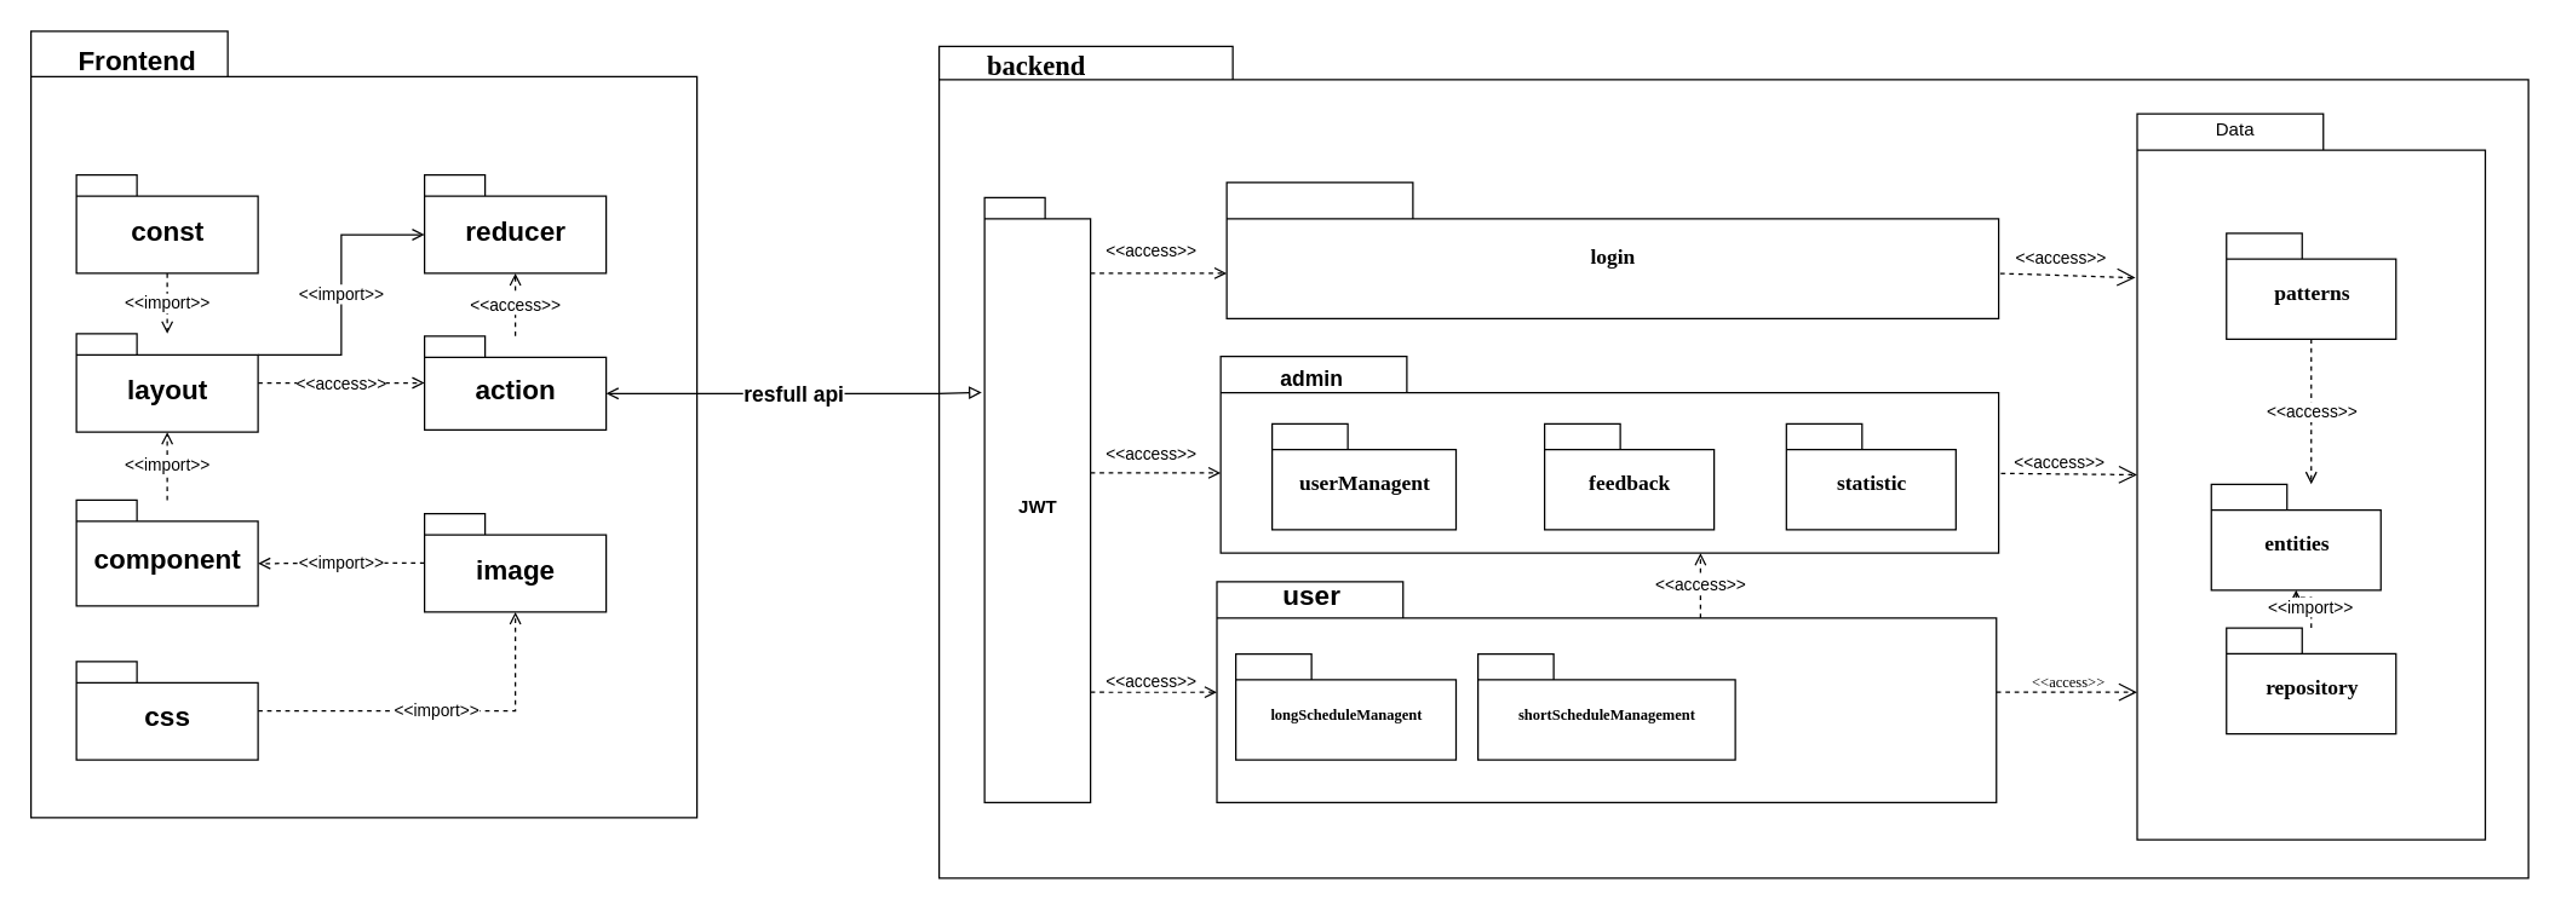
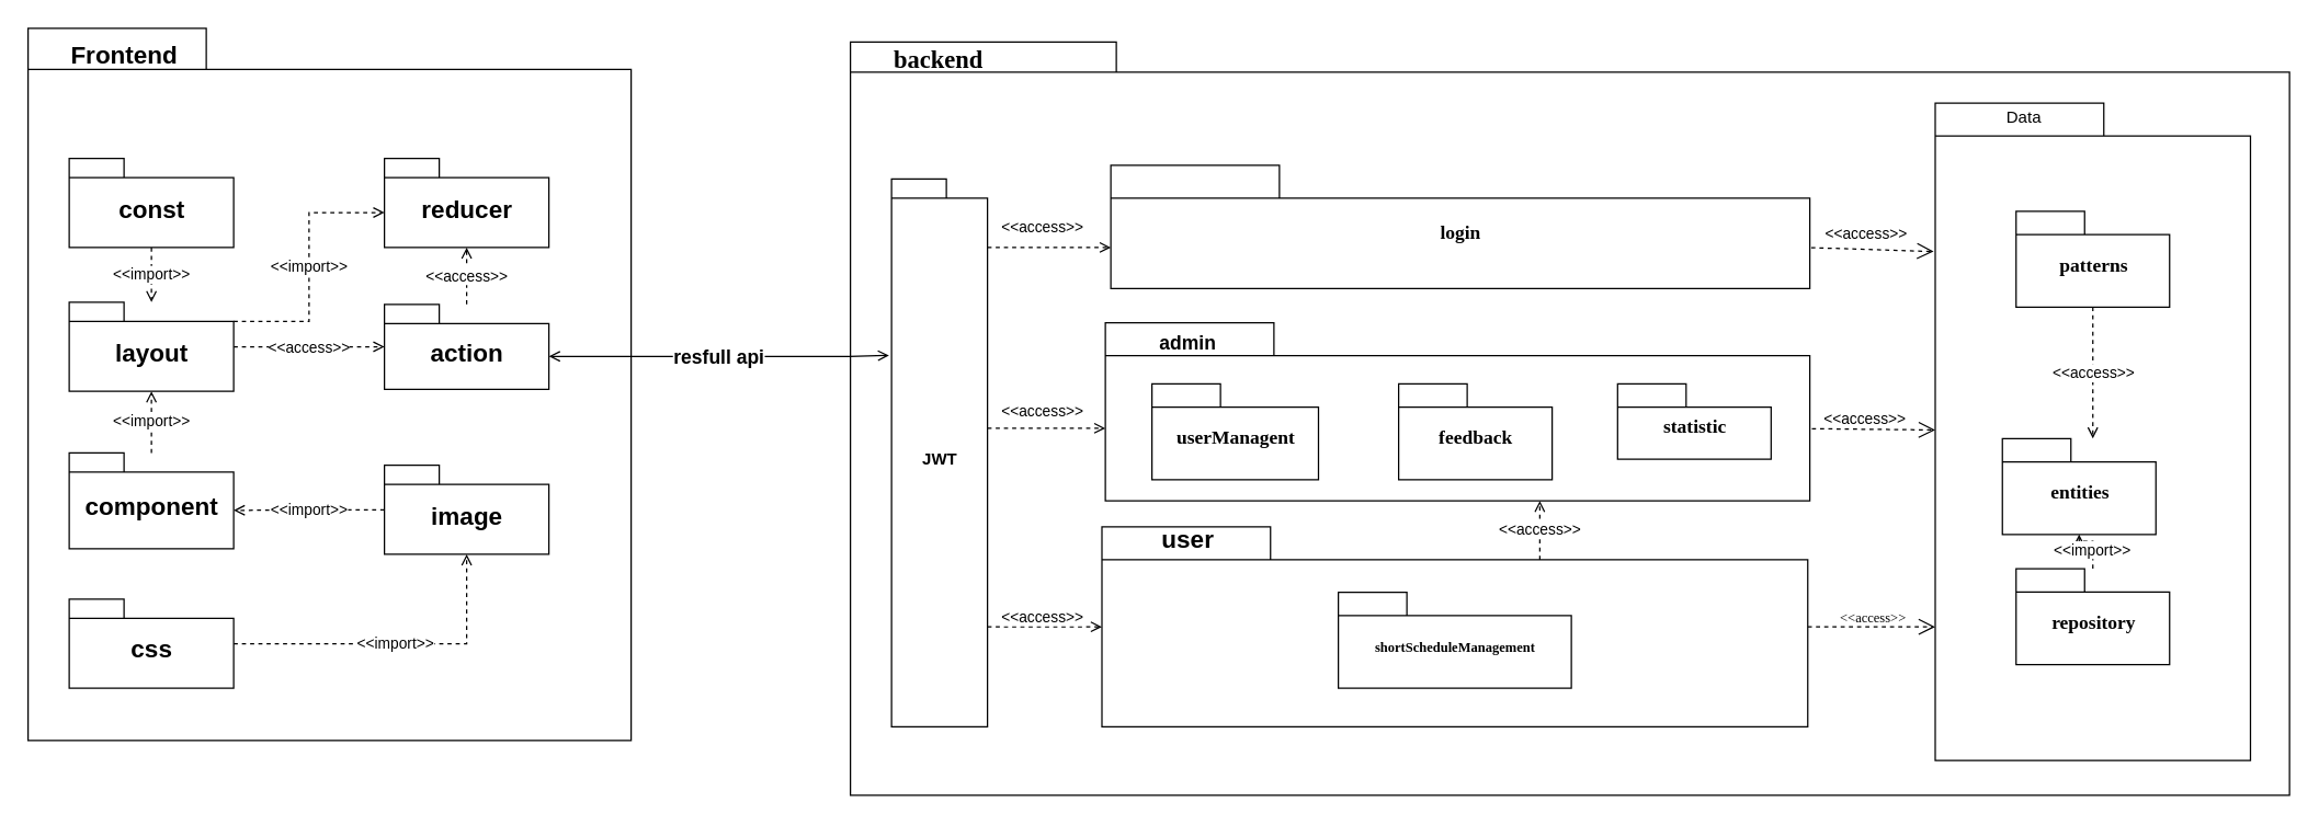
- <mxCell id="37" value="&amp;lt;&amp;lt;import&amp;gt;&amp;gt;" style="edgeStyle=orthogonalEdgeStyle;rounded=0;orthogonalLoop=1;jettySize=auto;html=1;exitX=0;exitY=0;exitDx=120;exitDy=14;exitPerimeter=0;entryX=0;entryY=0;entryDx=0;entryDy=39.5;entryPerimeter=0;dashed=0;startArrow=none;startFill=0;endArrow=open;endFill=0;" parent="1" source="38" target="41" edge="1"><mxGeometry relative="1" as="geometry" /></mxCell>
+ <mxCell id="37" value="&amp;lt;&amp;lt;import&amp;gt;&amp;gt;" style="edgeStyle=orthogonalEdgeStyle;rounded=0;orthogonalLoop=1;jettySize=auto;html=1;exitX=0;exitY=0;exitDx=120;exitDy=14;exitPerimeter=0;entryX=0;entryY=0;entryDx=0;entryDy=39.5;entryPerimeter=0;dashed=1;startArrow=none;startFill=0;endArrow=open;endFill=0;" parent="1" source="38" target="41" edge="1"><mxGeometry relative="1" as="geometry" /></mxCell>
- <mxCell id="32" value="&lt;font style=&quot;font-size: 14px&quot;&gt;&lt;b&gt;resfull api&lt;/b&gt;&lt;/font&gt;" style="edgeStyle=orthogonalEdgeStyle;rounded=0;orthogonalLoop=1;jettySize=auto;html=1;startArrow=open;startFill=0;endArrow=block;endFill=0;exitX=0;exitY=0;exitDx=120;exitDy=38;exitPerimeter=0;entryX=-0.026;entryY=0.322;entryDx=0;entryDy=0;entryPerimeter=0;" parent="1" source="40" target="51" edge="1"><mxGeometry relative="1" as="geometry"><mxPoint x="619" y="260" as="targetPoint" /><Array as="points"><mxPoint x="619" y="260" /></Array></mxGeometry></mxCell>
+ <mxCell id="32" value="&lt;font style=&quot;font-size: 14px&quot;&gt;&lt;b&gt;resfull api&lt;/b&gt;&lt;/font&gt;" style="edgeStyle=orthogonalEdgeStyle;rounded=0;orthogonalLoop=1;jettySize=auto;html=1;startArrow=open;startFill=0;endArrow=open;endFill=0;exitX=0;exitY=0;exitDx=120;exitDy=38;exitPerimeter=0;entryX=-0.026;entryY=0.322;entryDx=0;entryDy=0;entryPerimeter=0;" parent="1" source="40" target="51" edge="1"><mxGeometry relative="1" as="geometry"><mxPoint x="619" y="260" as="targetPoint" /><Array as="points"><mxPoint x="619" y="260" /></Array></mxGeometry></mxCell>
- <mxCell id="25" value="&lt;font style=&quot;font-size: 14px&quot;&gt;statistic&lt;/font&gt;" style="shape=folder;fontStyle=1;spacingTop=10;tabWidth=50;tabHeight=17;tabPosition=left;html=1;rounded=0;shadow=0;comic=0;labelBackgroundColor=none;strokeWidth=1;fontFamily=Verdana;fontSize=10;align=center;" parent="1" vertex="1"><mxGeometry x="1179.75" y="279.5" width="112" height="70" as="geometry" /></mxCell>
+ <mxCell id="25" value="&lt;font style=&quot;font-size: 14px&quot;&gt;statistic&lt;/font&gt;" style="shape=folder;fontStyle=1;spacingTop=10;tabWidth=50;tabHeight=17;tabPosition=left;html=1;rounded=0;shadow=0;comic=0;labelBackgroundColor=none;strokeWidth=1;fontFamily=Verdana;fontSize=10;align=center;" parent="1" vertex="1"><mxGeometry x="1179.75" y="279.5" width="112" height="55" as="geometry" /></mxCell>
- <mxCell id="19" value="longScheduleManagent" style="shape=folder;fontStyle=1;spacingTop=10;tabWidth=50;tabHeight=17;tabPosition=left;html=1;rounded=0;shadow=0;comic=0;labelBackgroundColor=none;strokeColor=#000000;strokeWidth=1;fillColor=#ffffff;fontFamily=Verdana;fontSize=10;fontColor=#000000;align=center;" parent="1" vertex="1"><mxGeometry x="816" y="431.75" width="145.5" height="70" as="geometry" /></mxCell>
